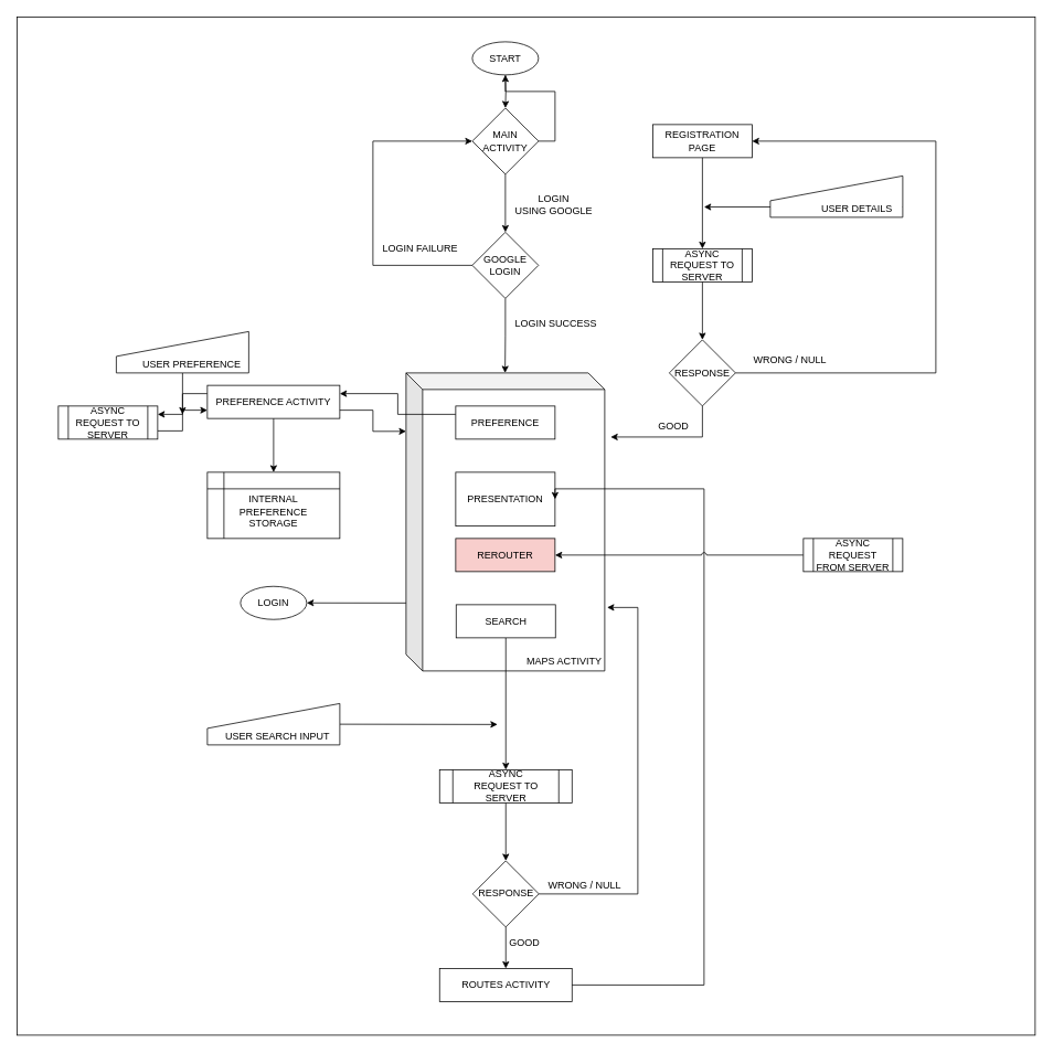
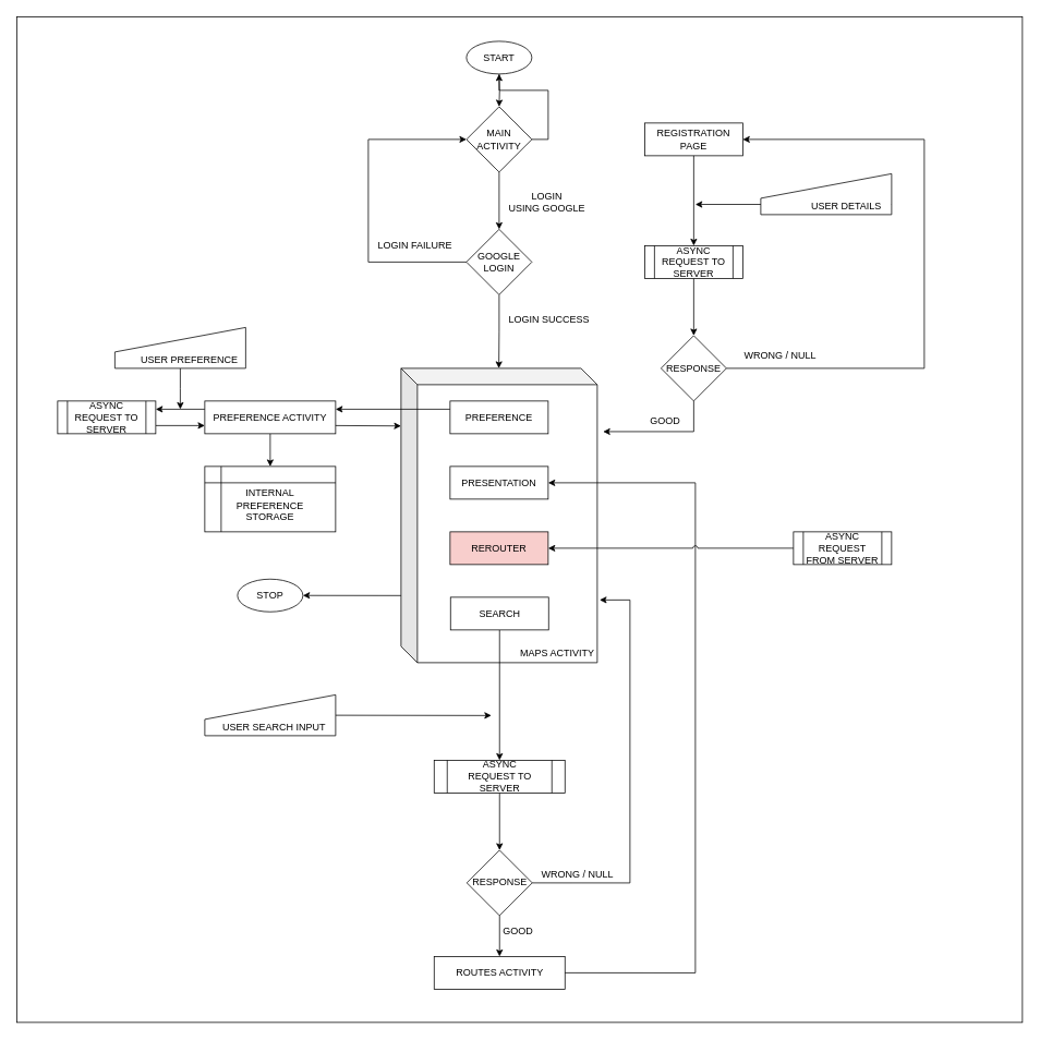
- <mxCell id="16" value="PREFERENCE ACTIVITY" style="rounded=0;whiteSpace=wrap;html=1;" vertex="1" parent="1"><mxGeometry x="250" y="465" width="160" height="40" as="geometry" /></mxCell>
+ <mxCell id="16" value="PREFERENCE ACTIVITY" style="rounded=0;whiteSpace=wrap;html=1;" vertex="1" parent="1"><mxGeometry y="490" width="160" height="40" as="geometry" x="250" /></mxCell>
- <mxCell id="38" value="PRESENTATION" style="rounded=0;whiteSpace=wrap;html=1;" vertex="1" parent="1"><mxGeometry x="550" y="570" width="120" height="65" as="geometry" /></mxCell>
+ <mxCell id="38" value="PRESENTATION" style="rounded=0;whiteSpace=wrap;html=1;" vertex="1" parent="1"><mxGeometry x="550" y="570" width="120" height="40" as="geometry" /></mxCell>
- <mxCell id="59" value="LOGIN" style="ellipse;whiteSpace=wrap;html=1;" vertex="1" parent="1"><mxGeometry x="290" y="707.833" width="80" height="40" as="geometry" /></mxCell>
+ <mxCell id="59" value="STOP" style="ellipse;whiteSpace=wrap;html=1;" vertex="1" parent="1"><mxGeometry x="290" y="707.833" width="80" height="40" as="geometry" /></mxCell>
